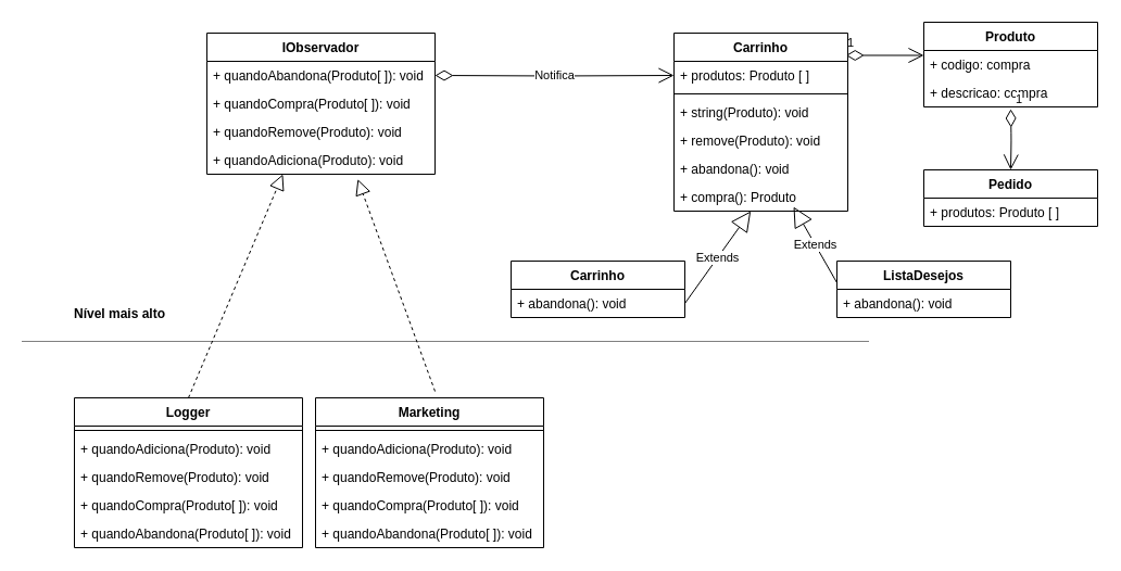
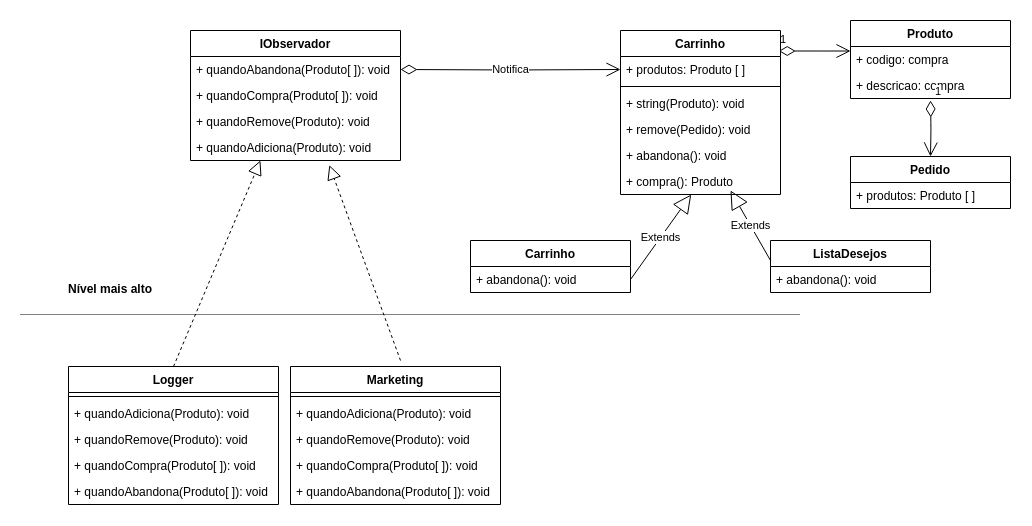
- <mxCell id="32" value="+ remove(Produto): void" style="text;strokeColor=none;fillColor=none;align=left;verticalAlign=top;spacingLeft=4;spacingRight=4;overflow=hidden;rotatable=0;points=[[0,0.5],[1,0.5]];portConstraint=eastwest;" vertex="1" parent="28"><mxGeometry y="86" width="160" height="26" as="geometry" /></mxCell>
+ <mxCell id="32" value="+ remove(Pedido): void" style="text;strokeColor=none;fillColor=none;align=left;verticalAlign=top;spacingLeft=4;spacingRight=4;overflow=hidden;rotatable=0;points=[[0,0.5],[1,0.5]];portConstraint=eastwest;" vertex="1" parent="28"><mxGeometry y="86" width="160" height="26" as="geometry" /></mxCell>
